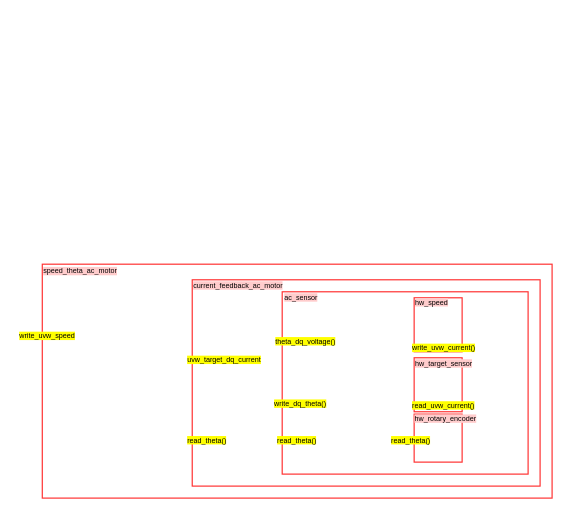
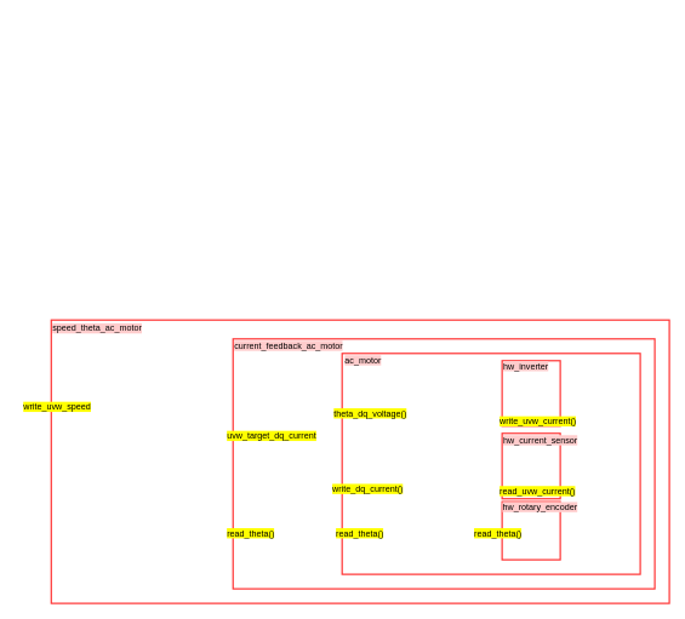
- <mxCell id="12" value="&lt;span style=&quot;font-family: Helvetica; font-size: 12px; font-style: normal; font-variant-ligatures: normal; font-variant-caps: normal; font-weight: 400; letter-spacing: normal; orphans: 2; text-align: left; text-indent: 0px; text-transform: none; widows: 2; word-spacing: 0px; -webkit-text-stroke-width: 0px; white-space: normal; text-decoration-thickness: initial; text-decoration-style: initial; text-decoration-color: initial; float: none; display: inline !important;&quot;&gt;ac_sensor&lt;/span&gt;" style="text;whiteSpace=wrap;html=1;labelBackgroundColor=#FFCCCC;fontColor=#000000;" parent="1" vertex="1"><mxGeometry x="472" y="482" width="90" height="20" as="geometry" /></mxCell>
+ <mxCell id="12" value="&lt;span style=&quot;font-family: Helvetica; font-size: 12px; font-style: normal; font-variant-ligatures: normal; font-variant-caps: normal; font-weight: 400; letter-spacing: normal; orphans: 2; text-align: left; text-indent: 0px; text-transform: none; widows: 2; word-spacing: 0px; -webkit-text-stroke-width: 0px; white-space: normal; text-decoration-thickness: initial; text-decoration-style: initial; text-decoration-color: initial; float: none; display: inline !important;&quot;&gt;ac_motor&lt;/span&gt;" style="text;whiteSpace=wrap;html=1;labelBackgroundColor=#FFCCCC;fontColor=#000000;" parent="1" vertex="1"><mxGeometry x="472" y="482" width="90" height="20" as="geometry" /></mxCell>
- <mxCell id="13" value="&lt;span style=&quot;font-family: Helvetica; font-size: 12px; font-style: normal; font-variant-ligatures: normal; font-variant-caps: normal; font-weight: 400; letter-spacing: normal; orphans: 2; text-align: left; text-indent: 0px; text-transform: none; widows: 2; word-spacing: 0px; -webkit-text-stroke-width: 0px; white-space: normal; text-decoration-thickness: initial; text-decoration-style: initial; text-decoration-color: initial; float: none; display: inline !important;&quot;&gt;hw_speed&lt;/span&gt;" style="text;whiteSpace=wrap;html=1;labelBackgroundColor=#FFCCCC;fontColor=#000000;" parent="1" vertex="1"><mxGeometry x="690" y="490" width="90" height="20" as="geometry" /></mxCell>
+ <mxCell id="13" value="&lt;span style=&quot;font-family: Helvetica; font-size: 12px; font-style: normal; font-variant-ligatures: normal; font-variant-caps: normal; font-weight: 400; letter-spacing: normal; orphans: 2; text-align: left; text-indent: 0px; text-transform: none; widows: 2; word-spacing: 0px; -webkit-text-stroke-width: 0px; white-space: normal; text-decoration-thickness: initial; text-decoration-style: initial; text-decoration-color: initial; float: none; display: inline !important;&quot;&gt;hw_inverter&lt;/span&gt;" style="text;whiteSpace=wrap;html=1;labelBackgroundColor=#FFCCCC;fontColor=#000000;" parent="1" vertex="1"><mxGeometry x="690" y="490" width="90" height="20" as="geometry" /></mxCell>
- <mxCell id="10" value="&lt;span style=&quot;font-family: Helvetica; font-size: 12px; font-style: normal; font-variant-ligatures: normal; font-variant-caps: normal; font-weight: 400; letter-spacing: normal; orphans: 2; text-align: left; text-indent: 0px; text-transform: none; widows: 2; word-spacing: 0px; -webkit-text-stroke-width: 0px; white-space: normal; text-decoration-thickness: initial; text-decoration-style: initial; text-decoration-color: initial; float: none; display: inline !important;&quot;&gt;hw_target_sensor&lt;/span&gt;" style="text;whiteSpace=wrap;html=1;labelBackgroundColor=#FFCCCC;fontColor=#000000;" parent="1" vertex="1"><mxGeometry x="690" y="592" width="90" height="20" as="geometry" /></mxCell>
+ <mxCell id="10" value="&lt;span style=&quot;font-family: Helvetica; font-size: 12px; font-style: normal; font-variant-ligatures: normal; font-variant-caps: normal; font-weight: 400; letter-spacing: normal; orphans: 2; text-align: left; text-indent: 0px; text-transform: none; widows: 2; word-spacing: 0px; -webkit-text-stroke-width: 0px; white-space: normal; text-decoration-thickness: initial; text-decoration-style: initial; text-decoration-color: initial; float: none; display: inline !important;&quot;&gt;hw_current_sensor&lt;/span&gt;" style="text;whiteSpace=wrap;html=1;labelBackgroundColor=#FFCCCC;fontColor=#000000;" parent="1" vertex="1"><mxGeometry x="690" y="592" width="90" height="20" as="geometry" /></mxCell>
- <mxCell id="20" value="&lt;span style=&quot;font-family: Helvetica; font-size: 12px; font-style: normal; font-variant-ligatures: normal; font-variant-caps: normal; font-weight: 400; letter-spacing: normal; orphans: 2; text-align: left; text-indent: 0px; text-transform: none; widows: 2; word-spacing: 0px; -webkit-text-stroke-width: 0px; white-space: normal; text-decoration-thickness: initial; text-decoration-style: initial; text-decoration-color: initial; float: none; display: inline !important;&quot;&gt;&lt;font&gt;write_dq_theta()&lt;/font&gt;&lt;/span&gt;" style="text;whiteSpace=wrap;html=1;fillColor=none;labelBackgroundColor=#FFFF00;fontColor=#000000;" parent="1" vertex="1"><mxGeometry x="455" y="659" width="90" height="20" as="geometry" /></mxCell>
+ <mxCell id="20" value="&lt;span style=&quot;font-family: Helvetica; font-size: 12px; font-style: normal; font-variant-ligatures: normal; font-variant-caps: normal; font-weight: 400; letter-spacing: normal; orphans: 2; text-align: left; text-indent: 0px; text-transform: none; widows: 2; word-spacing: 0px; -webkit-text-stroke-width: 0px; white-space: normal; text-decoration-thickness: initial; text-decoration-style: initial; text-decoration-color: initial; float: none; display: inline !important;&quot;&gt;&lt;font&gt;write_dq_current()&lt;/font&gt;&lt;/span&gt;" style="text;whiteSpace=wrap;html=1;fillColor=none;labelBackgroundColor=#FFFF00;fontColor=#000000;" parent="1" vertex="1"><mxGeometry x="455" y="659" width="90" height="20" as="geometry" /></mxCell>
